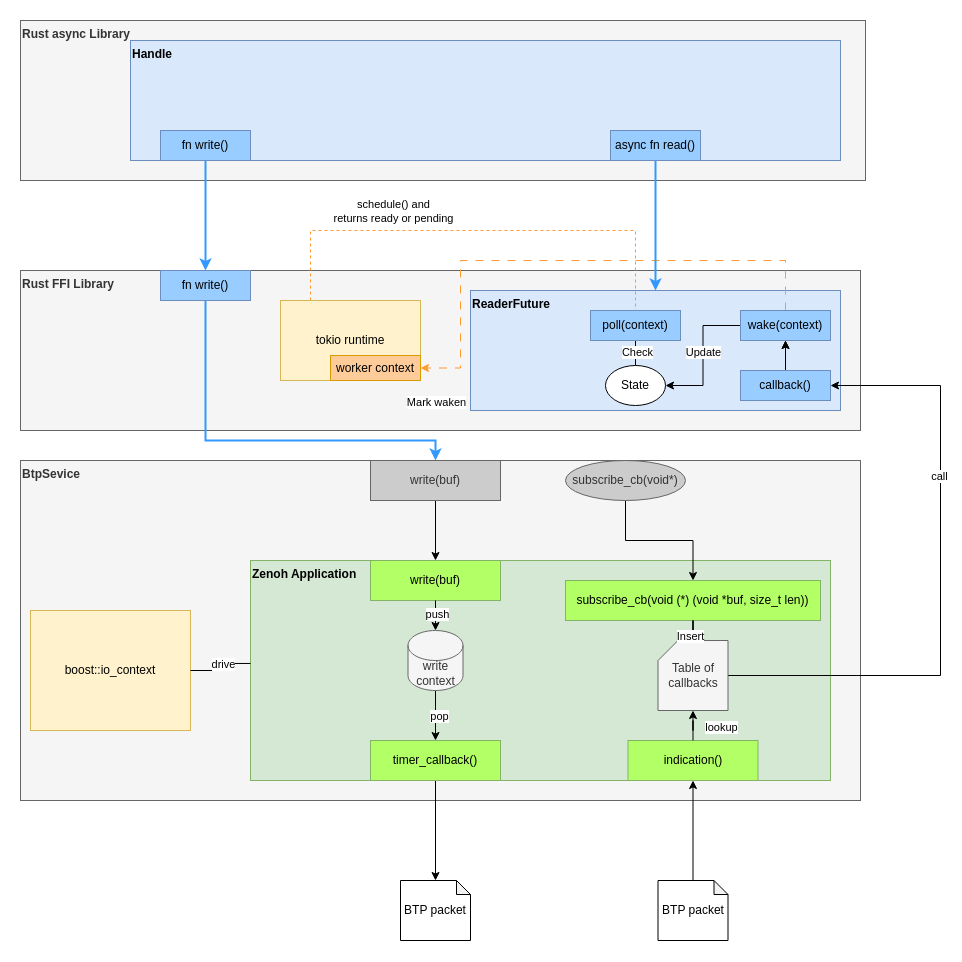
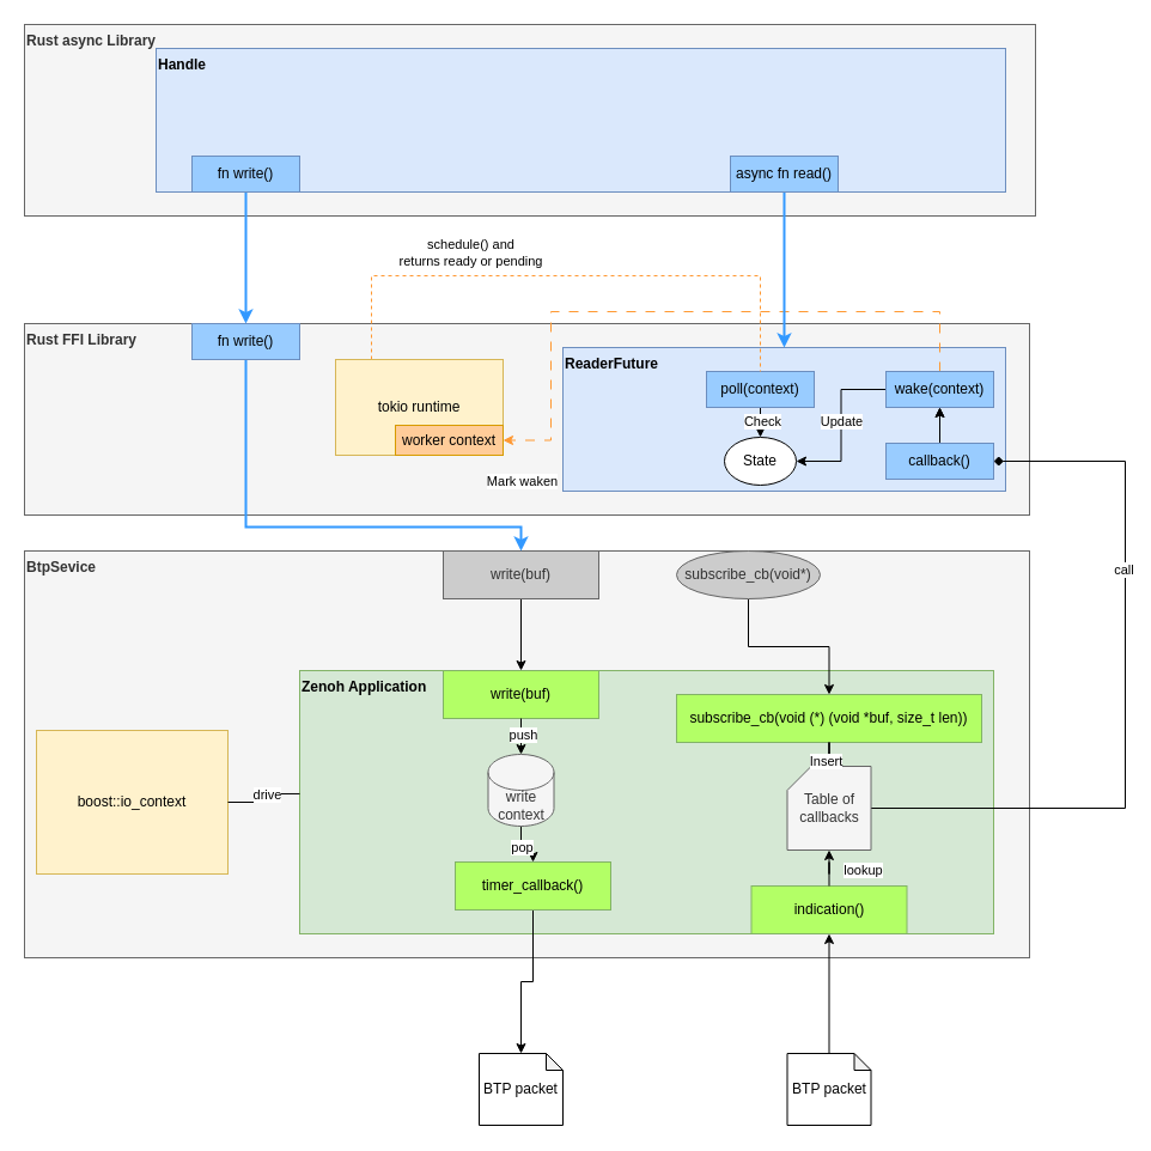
- <mxCell id="39" style="edgeStyle=orthogonalEdgeStyle;rounded=0;orthogonalLoop=1;jettySize=auto;html=1;entryX=0.5;entryY=0;entryDx=0;entryDy=0;endArrow=none;" parent="1" source="41" target="47" edge="1"><mxGeometry relative="1" as="geometry" /></mxCell>
+ <mxCell id="39" style="edgeStyle=orthogonalEdgeStyle;rounded=0;orthogonalLoop=1;jettySize=auto;html=1;entryX=0.5;entryY=0;entryDx=0;entryDy=0;" parent="1" source="41" target="47" edge="1"><mxGeometry relative="1" as="geometry" /></mxCell>
- <mxCell id="15" style="edgeStyle=orthogonalEdgeStyle;rounded=0;orthogonalLoop=1;jettySize=auto;html=1;entryX=1;entryY=0.5;entryDx=0;entryDy=0;" parent="1" source="17" target="38" edge="1"><mxGeometry relative="1" as="geometry"><Array as="points"><mxPoint x="940" y="675" /><mxPoint x="940" y="385" /></Array></mxGeometry></mxCell>
+ <mxCell id="15" style="edgeStyle=orthogonalEdgeStyle;rounded=0;orthogonalLoop=1;jettySize=auto;html=1;entryX=1;entryY=0.5;entryDx=0;entryDy=0;endArrow=diamond;" parent="1" source="17" target="38" edge="1"><mxGeometry relative="1" as="geometry"><Array as="points"><mxPoint x="940" y="675" /><mxPoint x="940" y="385" /></Array></mxGeometry></mxCell>
- <mxCell id="14" value="timer_callback()" style="rounded=0;whiteSpace=wrap;html=1;fillColor=#B3FF66;strokeColor=#82b366;" parent="1" vertex="1"><mxGeometry x="370" y="740" width="130" height="40" as="geometry" /></mxCell>
+ <mxCell id="14" value="timer_callback()" style="rounded=0;whiteSpace=wrap;html=1;fillColor=#B3FF66;strokeColor=#82b366;" parent="1" vertex="1"><mxGeometry x="380" y="720" width="130" height="40" as="geometry" /></mxCell>
